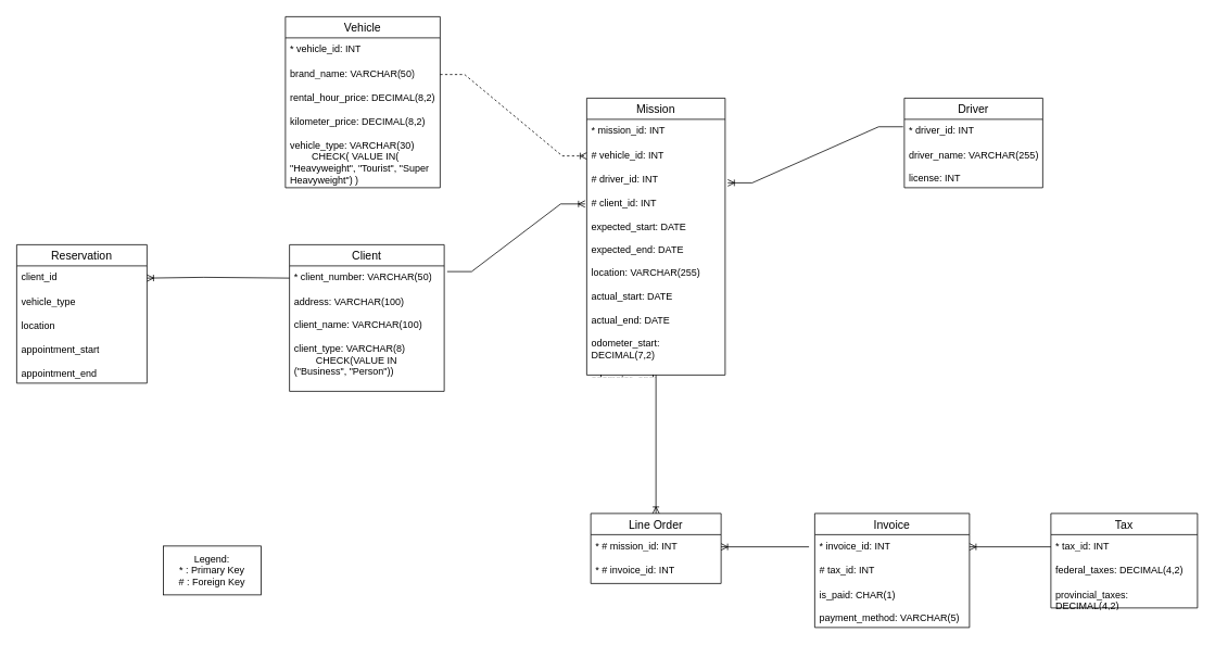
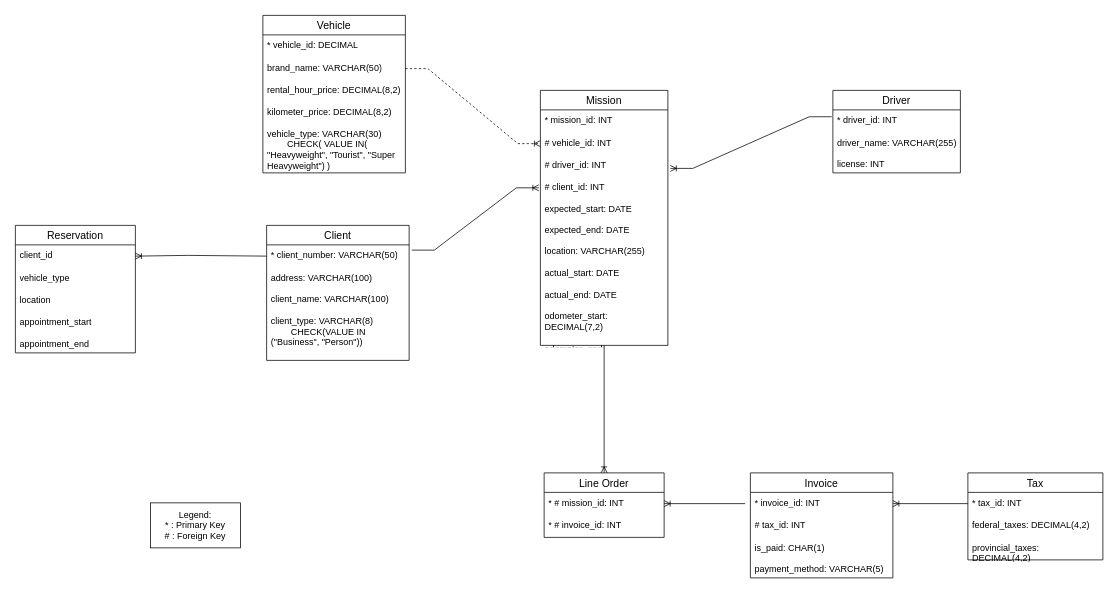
- <mxCell id="8" value="* vehicle_id: INT" style="text;strokeColor=none;fillColor=none;spacingLeft=4;spacingRight=4;overflow=hidden;rotatable=0;points=[[0,0.5],[1,0.5]];portConstraint=eastwest;fontSize=12;whiteSpace=wrap;html=1;" vertex="1" parent="7"><mxGeometry y="26" width="190" height="30" as="geometry" /></mxCell>
+ <mxCell id="8" value="* vehicle_id: DECIMAL" style="text;strokeColor=none;fillColor=none;spacingLeft=4;spacingRight=4;overflow=hidden;rotatable=0;points=[[0,0.5],[1,0.5]];portConstraint=eastwest;fontSize=12;whiteSpace=wrap;html=1;" vertex="1" parent="7"><mxGeometry y="26" width="190" height="30" as="geometry" /></mxCell>
